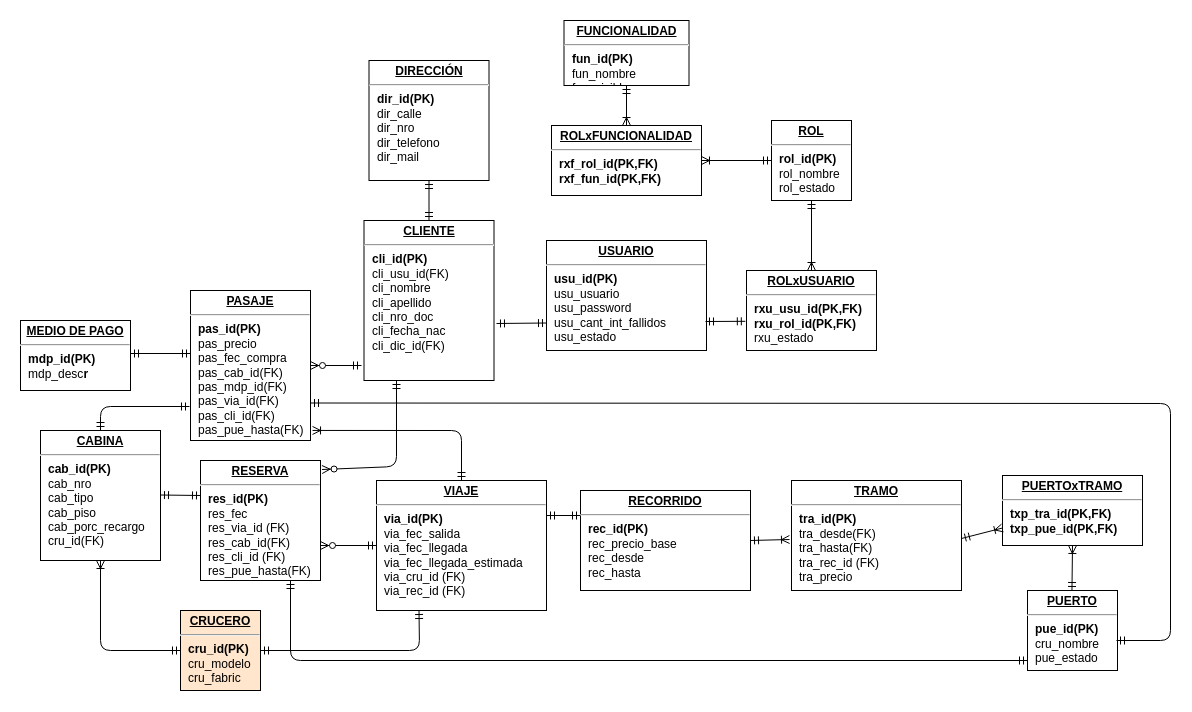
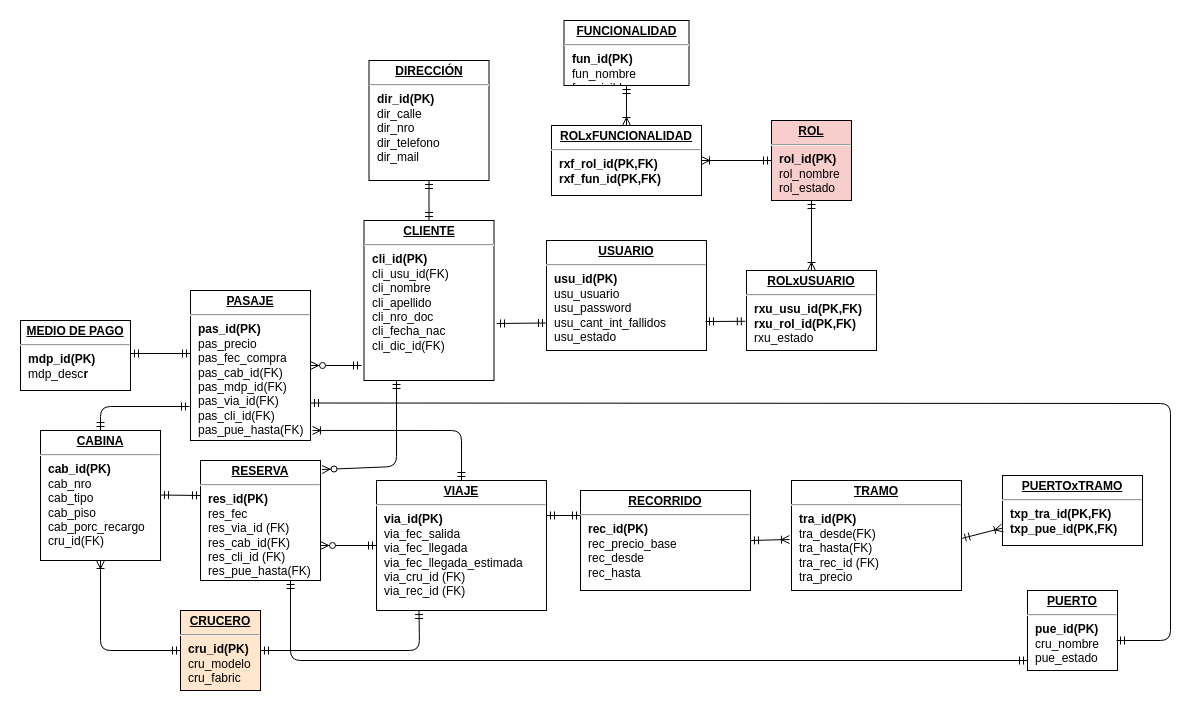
- <mxCell id="5" value="&lt;p style=&quot;margin: 0px ; margin-top: 4px ; text-align: center ; text-decoration: underline&quot;&gt;&lt;b&gt;ROL&lt;/b&gt;&lt;/p&gt;&lt;hr&gt;&lt;p style=&quot;margin: 0px ; margin-left: 8px&quot;&gt;&lt;b&gt;rol_id(PK)&lt;/b&gt;&lt;br&gt;rol_nombre&lt;br&gt;rol_estado&lt;/p&gt;" style="verticalAlign=top;align=left;overflow=fill;fontSize=12;fontFamily=Helvetica;html=1;" parent="1" vertex="1"><mxGeometry x="771" y="120" width="80" height="80" as="geometry" /></mxCell>
+ <mxCell id="5" value="&lt;p style=&quot;margin: 0px ; margin-top: 4px ; text-align: center ; text-decoration: underline&quot;&gt;&lt;b&gt;ROL&lt;/b&gt;&lt;/p&gt;&lt;hr&gt;&lt;p style=&quot;margin: 0px ; margin-left: 8px&quot;&gt;&lt;b&gt;rol_id(PK)&lt;/b&gt;&lt;br&gt;rol_nombre&lt;br&gt;rol_estado&lt;/p&gt;" style="verticalAlign=top;align=left;overflow=fill;fontSize=12;fontFamily=Helvetica;html=1;fillColor=#f8cecc;" parent="1" vertex="1"><mxGeometry x="771" y="120" width="80" height="80" as="geometry" /></mxCell>
- <mxCell id="26" value="" style="endArrow=ERoneToMany;html=1;exitX=0.494;exitY=0;exitDx=0;exitDy=0;startArrow=ERmandOne;startFill=0;endFill=0;entryX=0.5;entryY=1;entryDx=0;entryDy=0;exitPerimeter=0;" parent="1" source="16" target="22" edge="1"><mxGeometry width="50" height="50" relative="1" as="geometry"><mxPoint x="591.5" y="415" as="sourcePoint" /><mxPoint x="591.5" y="345" as="targetPoint" /><Array as="points" /></mxGeometry></mxCell>
